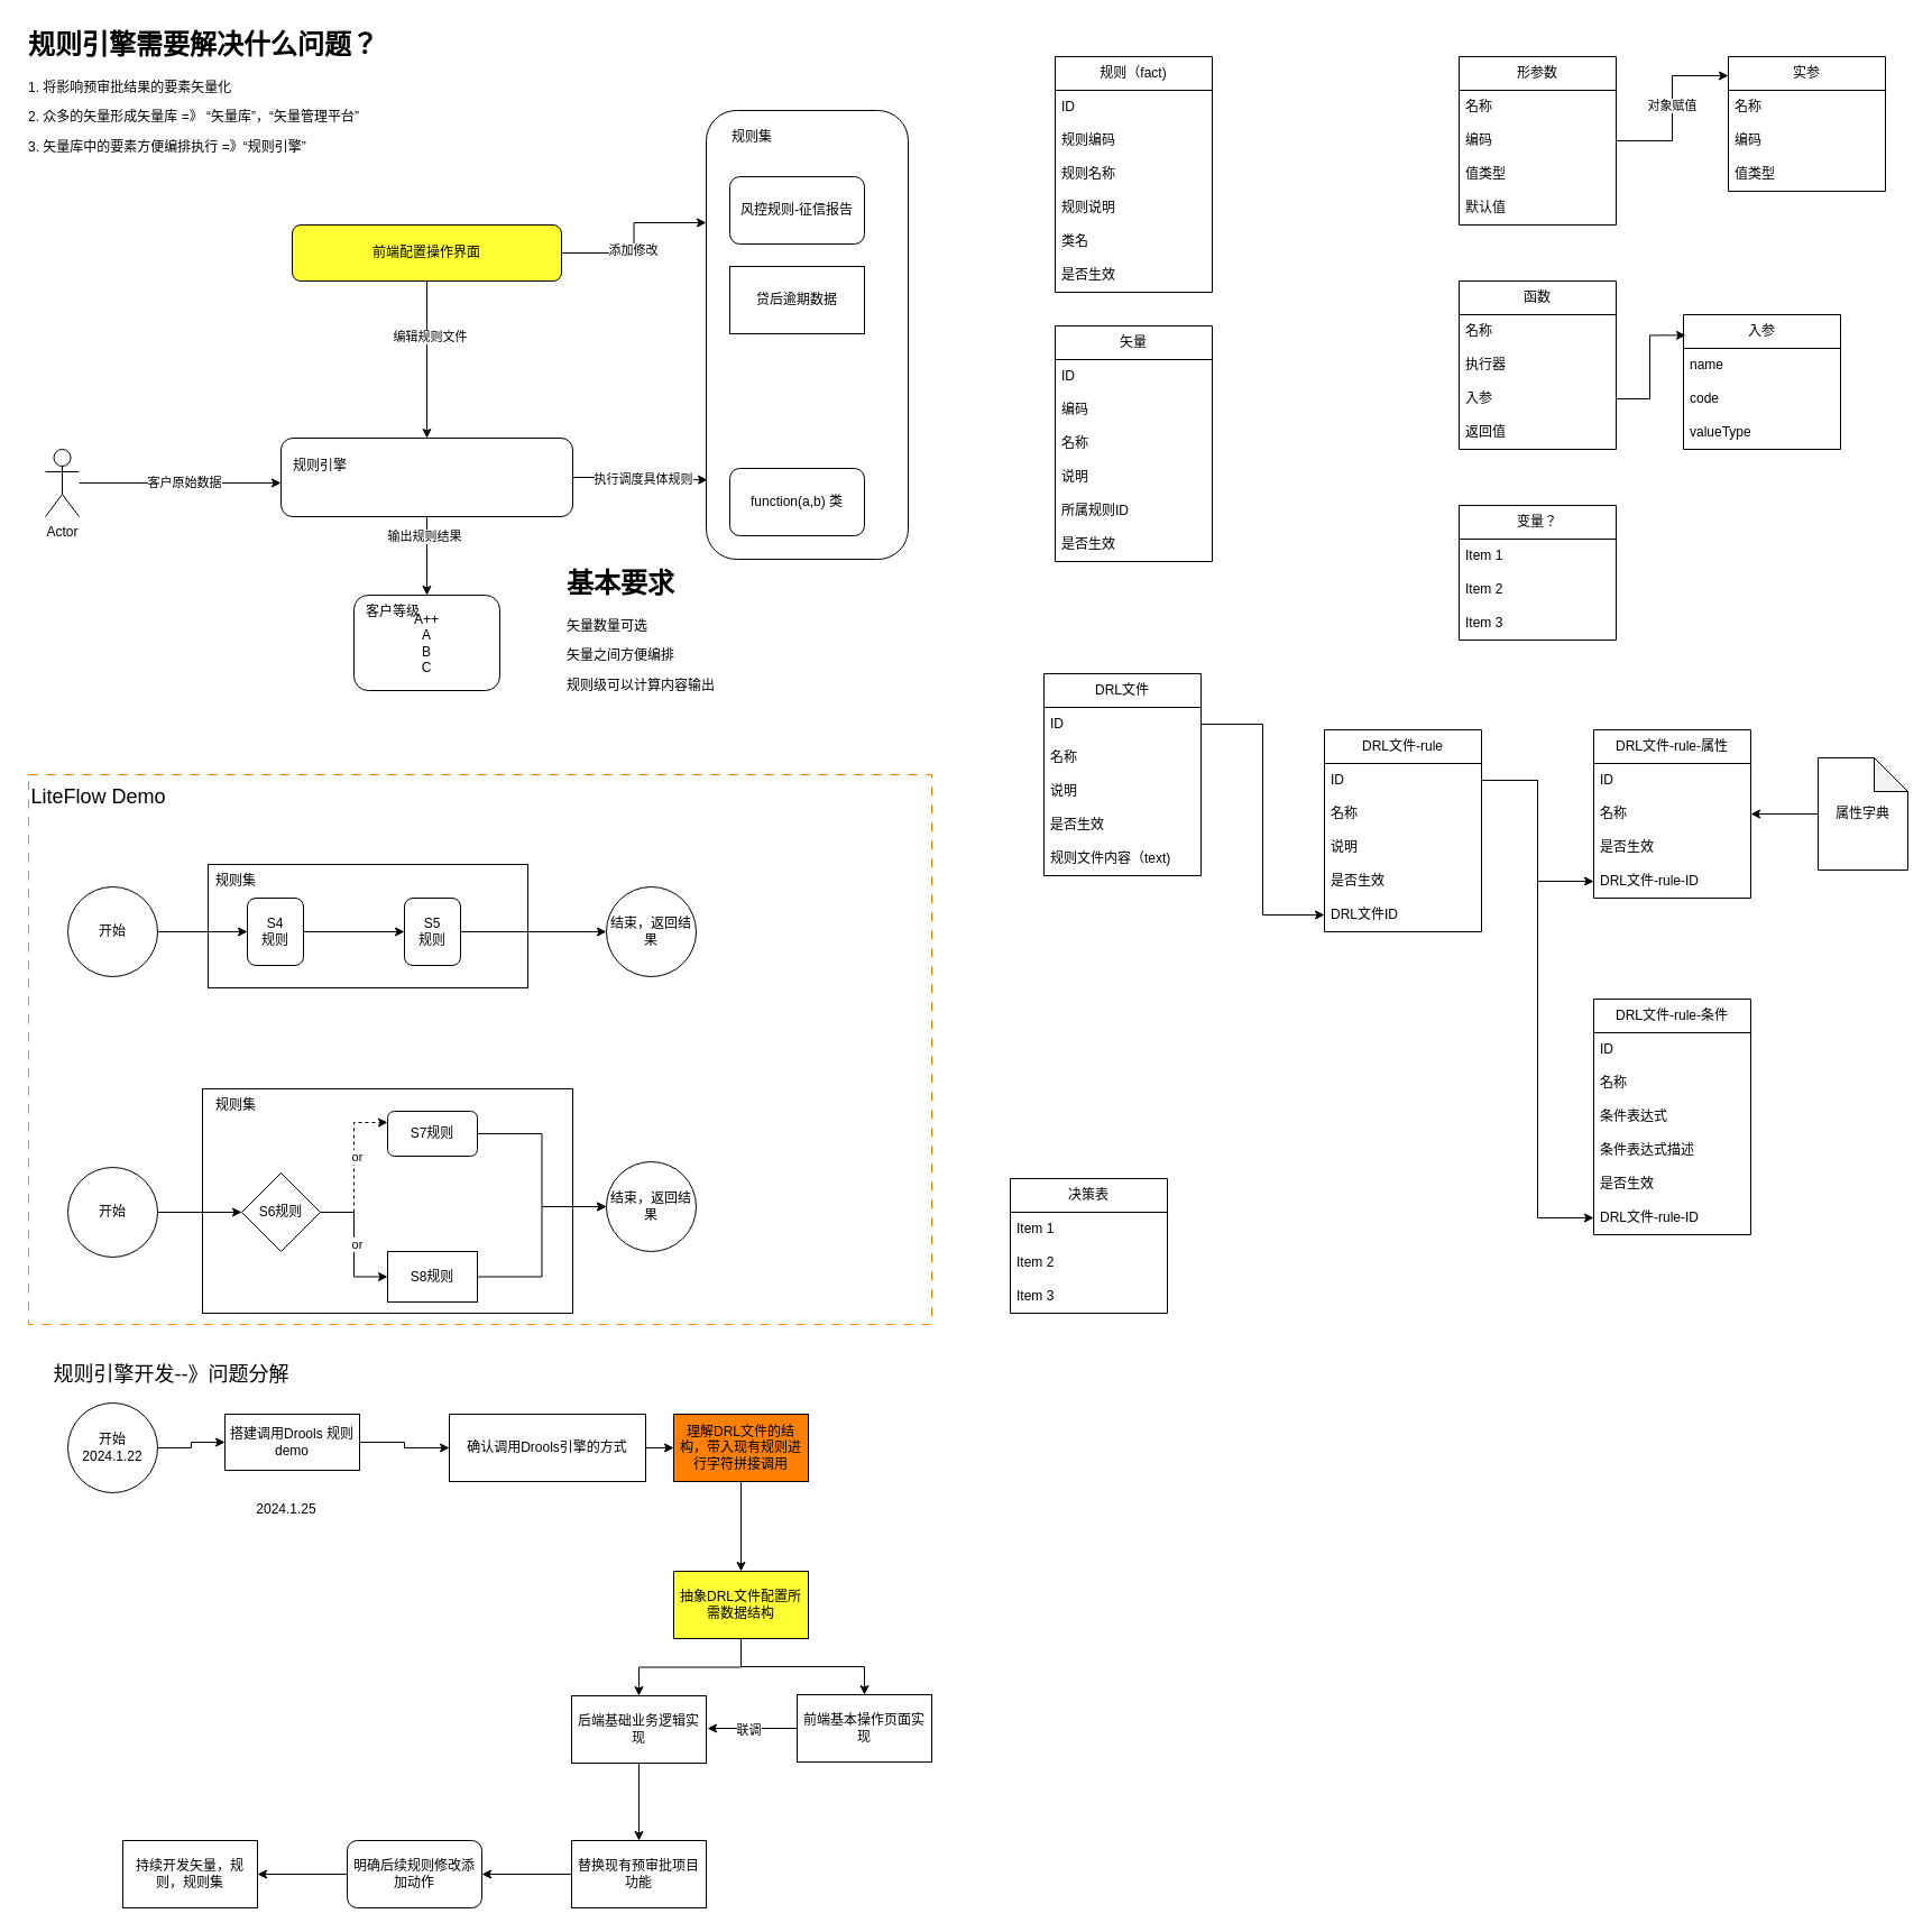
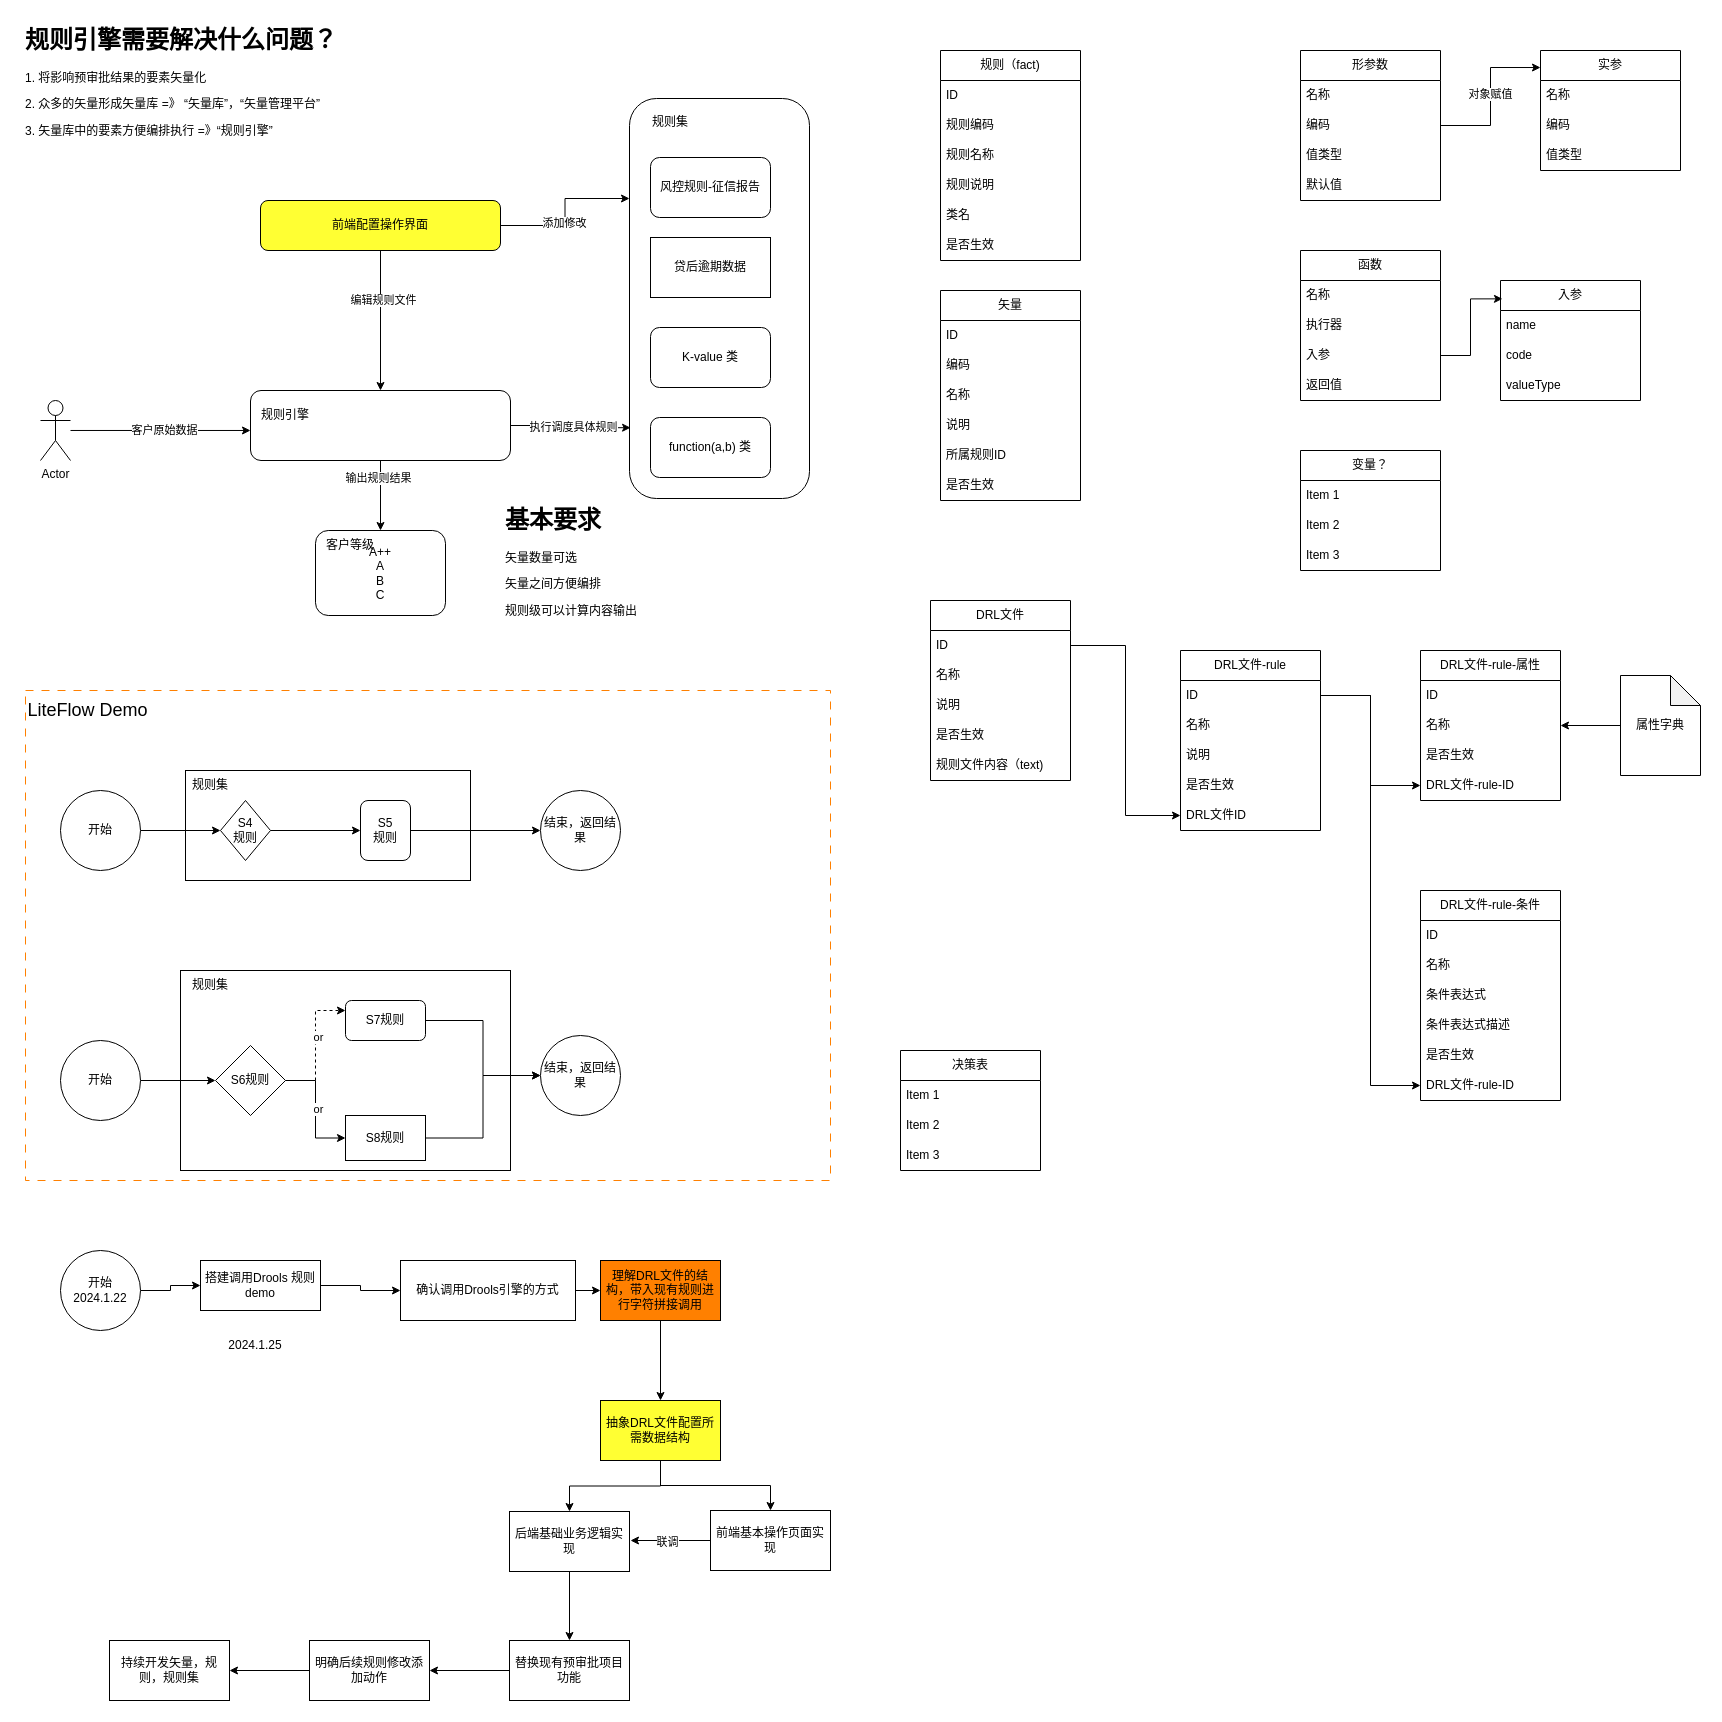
+ <mxCell id="25" value="K-value 类" style="rounded=1;whiteSpace=wrap;html=1;" parent="1" vertex="1"><mxGeometry x="650" y="327" width="120" height="60" as="geometry" /></mxCell>
- <mxCell id="31" value="S4&lt;br&gt;规则" style="rounded=1;whiteSpace=wrap;html=1;" parent="1" vertex="1"><mxGeometry x="220" y="800" width="50" height="60" as="geometry" /></mxCell>
+ <mxCell id="31" value="S4&lt;br&gt;规则" style="rhombus;whiteSpace=wrap;html=1;" parent="1" vertex="1"><mxGeometry x="220" y="800" width="50" height="60" as="geometry" /></mxCell>
- <mxCell id="40" value="S7规则" style="rounded=1;whiteSpace=wrap;html=1;" parent="1" vertex="1"><mxGeometry x="345" y="990" width="80" height="40" as="geometry" /></mxCell>
+ <mxCell id="40" value="S7规则" style="rounded=1;whiteSpace=wrap;html=1;" parent="1" vertex="1"><mxGeometry x="345" y="1000" width="80" height="40" as="geometry" /></mxCell>
- <mxCell id="92" value="&lt;font style=&quot;font-size: 18px;&quot;&gt;规则引擎开发--》问题分解&lt;/font&gt;" style="text;html=1;strokeColor=none;fillColor=none;align=center;verticalAlign=middle;whiteSpace=wrap;rounded=0;" vertex="1" parent="1"><mxGeometry x="25" y="1210" width="255" height="30" as="geometry" /></mxCell>
- <mxCell id="102" value="明确后续规则修改添加动作" style="whiteSpace=wrap;html=1;rounded=1;" vertex="1" parent="1"><mxGeometry x="309" y="1640" width="120" height="60" as="geometry" /></mxCell>
+ <mxCell id="102" value="明确后续规则修改添加动作" style="whiteSpace=wrap;html=1;" vertex="1" parent="1"><mxGeometry x="309" y="1640" width="120" height="60" as="geometry" /></mxCell>
